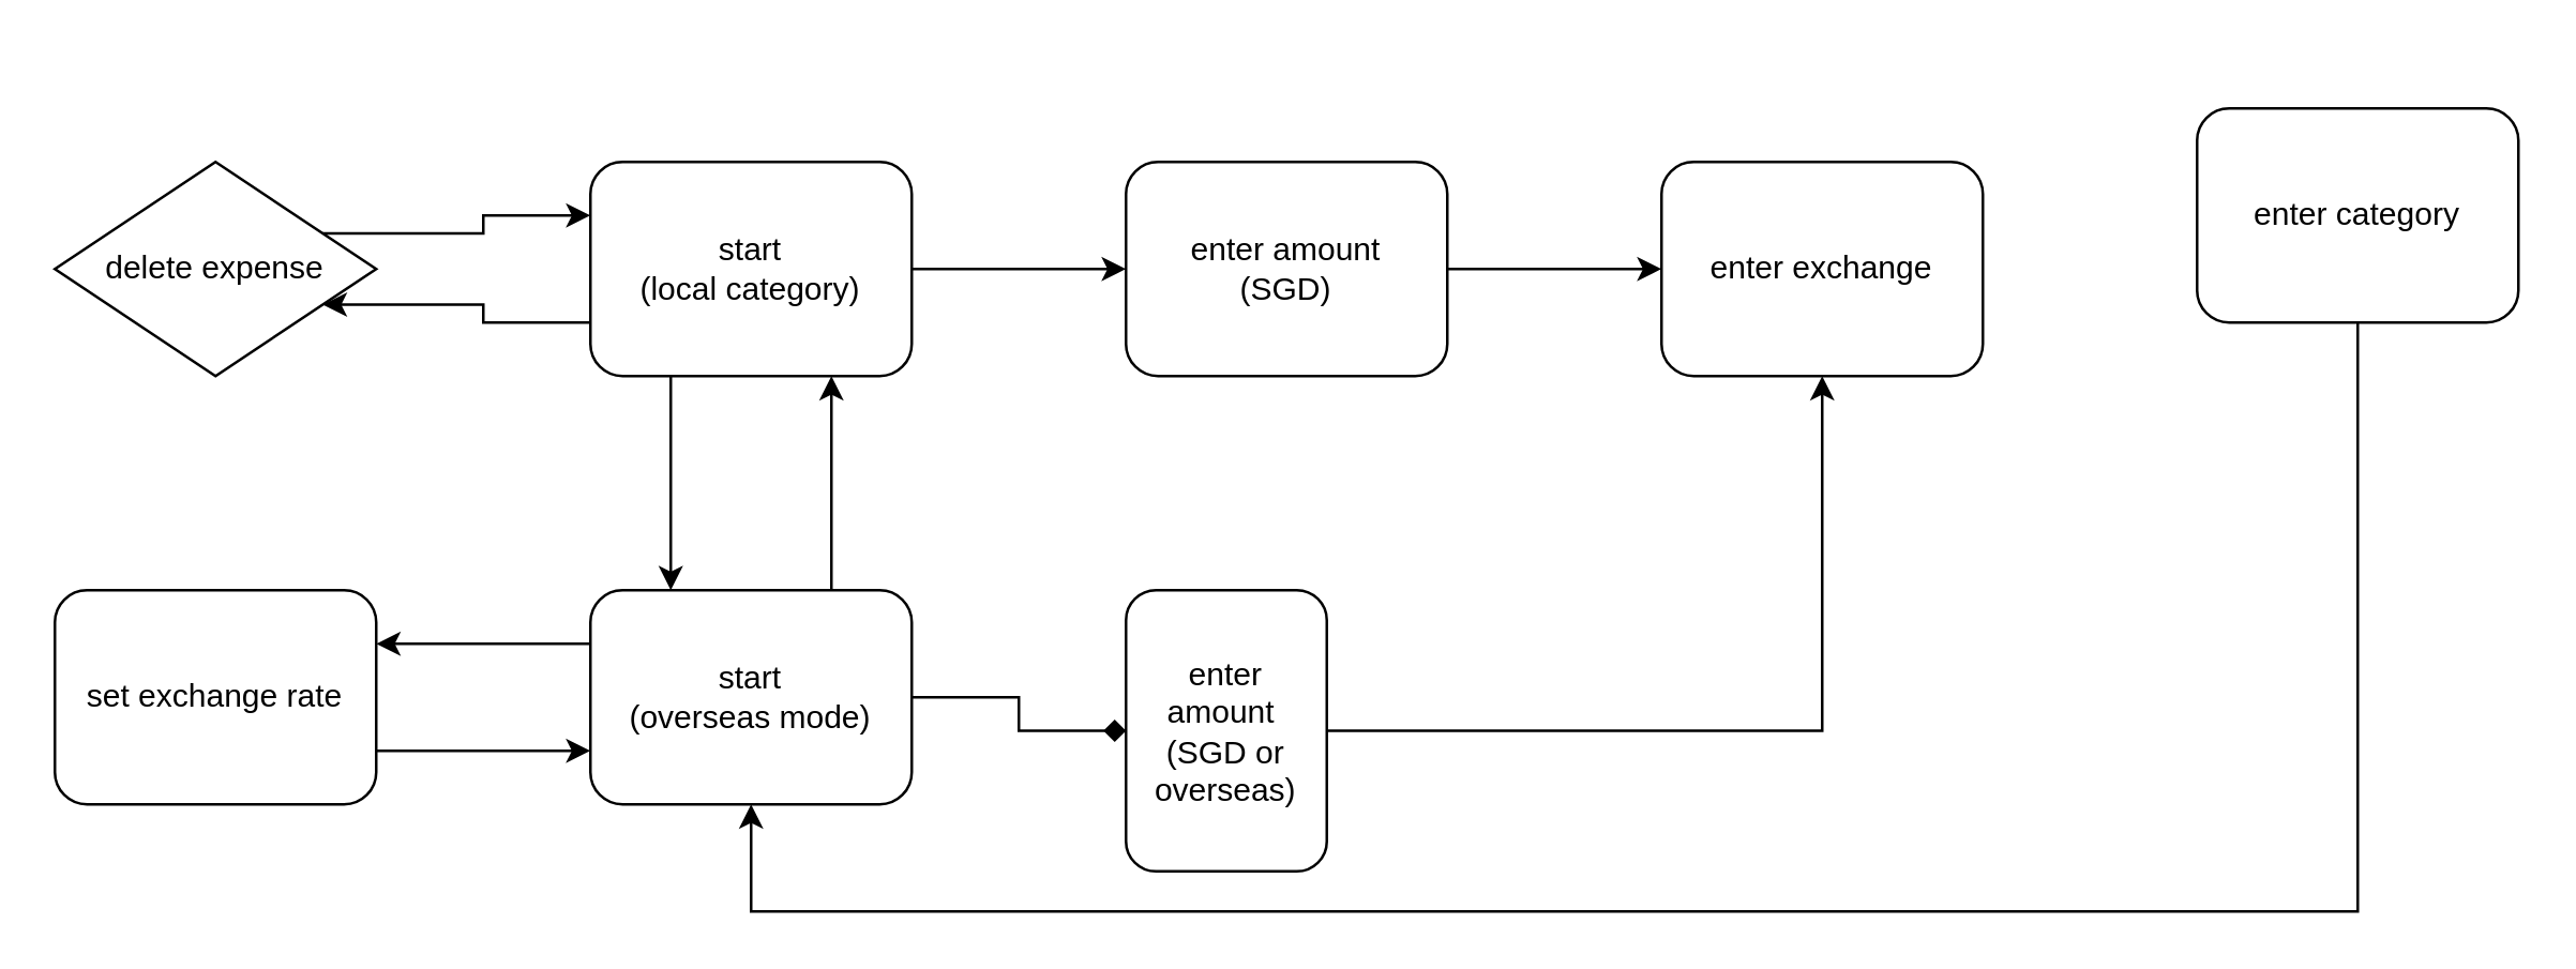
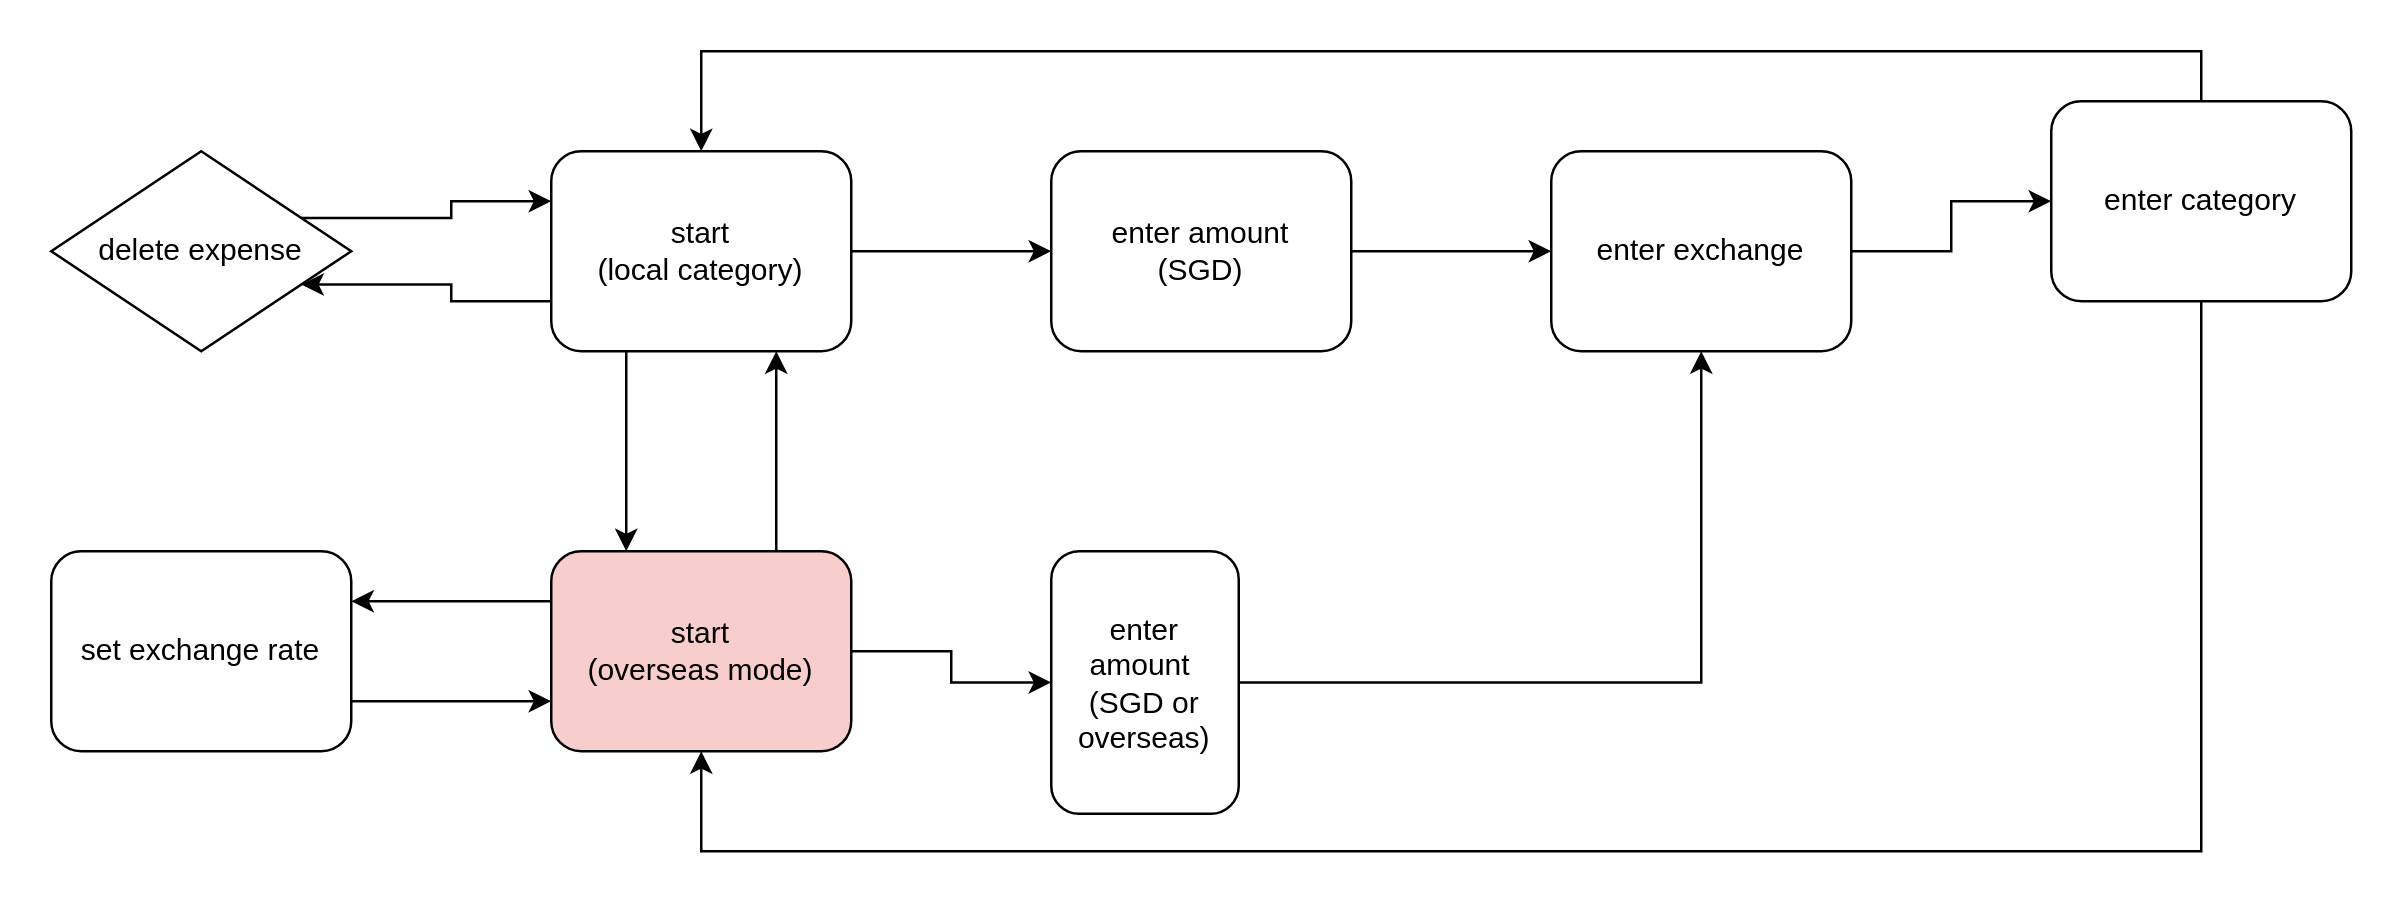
+ <mxCell id="10" style="edgeStyle=orthogonalEdgeStyle;rounded=0;orthogonalLoop=1;jettySize=auto;html=1;exitX=0.5;exitY=0;exitDx=0;exitDy=0;entryX=0.5;entryY=0;entryDx=0;entryDy=0;" parent="1" source="12" target="5" edge="1"><mxGeometry relative="1" as="geometry"><Array as="points"><mxPoint x="880" y="20" /><mxPoint x="280" y="20" /></Array></mxGeometry></mxCell>
+ <mxCell id="8" value="" style="edgeStyle=orthogonalEdgeStyle;rounded=0;orthogonalLoop=1;jettySize=auto;html=1;" parent="1" source="9" target="12" edge="1"><mxGeometry relative="1" as="geometry" /></mxCell>
- <mxCell id="16" value="start &lt;br&gt;(overseas mode)" style="rounded=1;whiteSpace=wrap;html=1;" parent="1" vertex="1"><mxGeometry x="220" y="220" width="120" height="80" as="geometry" /></mxCell>
+ <mxCell id="16" value="start &lt;br&gt;(overseas mode)" style="rounded=1;whiteSpace=wrap;html=1;fillColor=#f8cecc;" parent="1" vertex="1"><mxGeometry x="220" y="220" width="120" height="80" as="geometry" /></mxCell>
- <mxCell id="14" value="" style="edgeStyle=orthogonalEdgeStyle;rounded=0;orthogonalLoop=1;jettySize=auto;html=1;endArrow=diamond;" parent="1" source="16" target="20" edge="1"><mxGeometry relative="1" as="geometry" /></mxCell>
+ <mxCell id="14" value="" style="edgeStyle=orthogonalEdgeStyle;rounded=0;orthogonalLoop=1;jettySize=auto;html=1;" parent="1" source="16" target="20" edge="1"><mxGeometry relative="1" as="geometry" /></mxCell>
